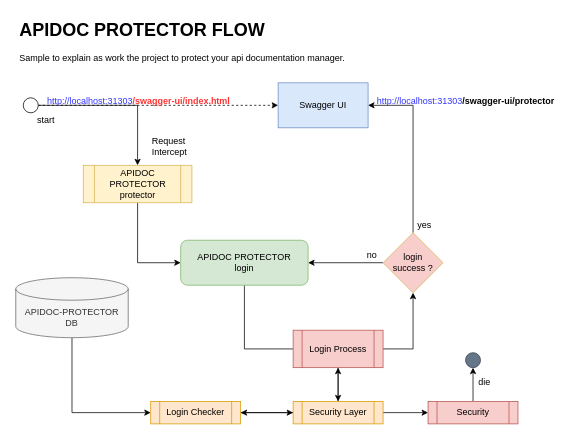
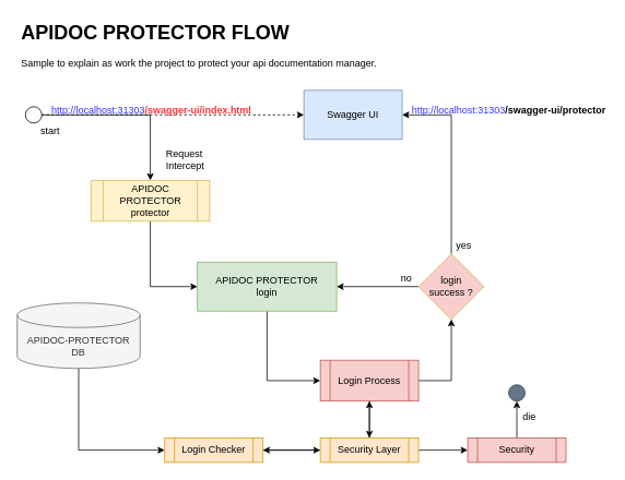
- <mxCell id="12" value="&lt;div&gt;APIDOC PROTECTOR&lt;/div&gt;&lt;div&gt;login&lt;br&gt;&lt;/div&gt;" style="whiteSpace=wrap;html=1;fillColor=#d5e8d4;strokeColor=#82b366;rounded=1;" parent="1" vertex="1"><mxGeometry x="240" y="320" width="170" height="60" as="geometry" /></mxCell>
+ <mxCell id="12" value="&lt;div&gt;APIDOC PROTECTOR&lt;/div&gt;&lt;div&gt;login&lt;br&gt;&lt;/div&gt;" style="rounded=0;whiteSpace=wrap;html=1;fillColor=#d5e8d4;strokeColor=#82b366;" parent="1" vertex="1"><mxGeometry x="240" y="320" width="170" height="60" as="geometry" /></mxCell>
- <mxCell id="11" style="edgeStyle=orthogonalEdgeStyle;rounded=0;orthogonalLoop=1;jettySize=auto;html=1;entryX=0;entryY=0.5;entryDx=0;entryDy=0;fontSize=12;fontColor=#000000;exitX=0.5;exitY=1;exitDx=0;exitDy=0;endArrow=none;" parent="1" source="12" target="21" edge="1"><mxGeometry relative="1" as="geometry" /></mxCell>
+ <mxCell id="11" style="edgeStyle=orthogonalEdgeStyle;rounded=0;orthogonalLoop=1;jettySize=auto;html=1;entryX=0;entryY=0.5;entryDx=0;entryDy=0;fontSize=12;fontColor=#000000;exitX=0.5;exitY=1;exitDx=0;exitDy=0;" parent="1" source="12" target="21" edge="1"><mxGeometry relative="1" as="geometry" /></mxCell>
